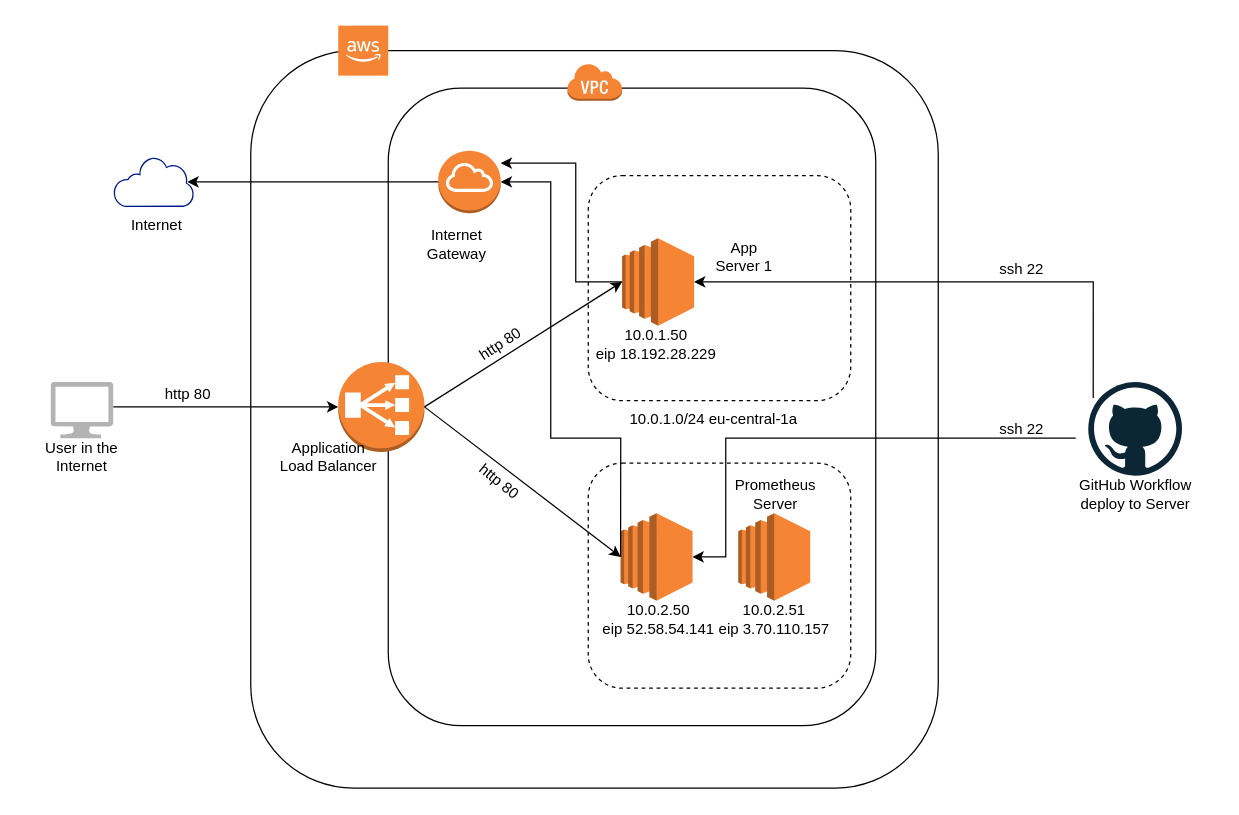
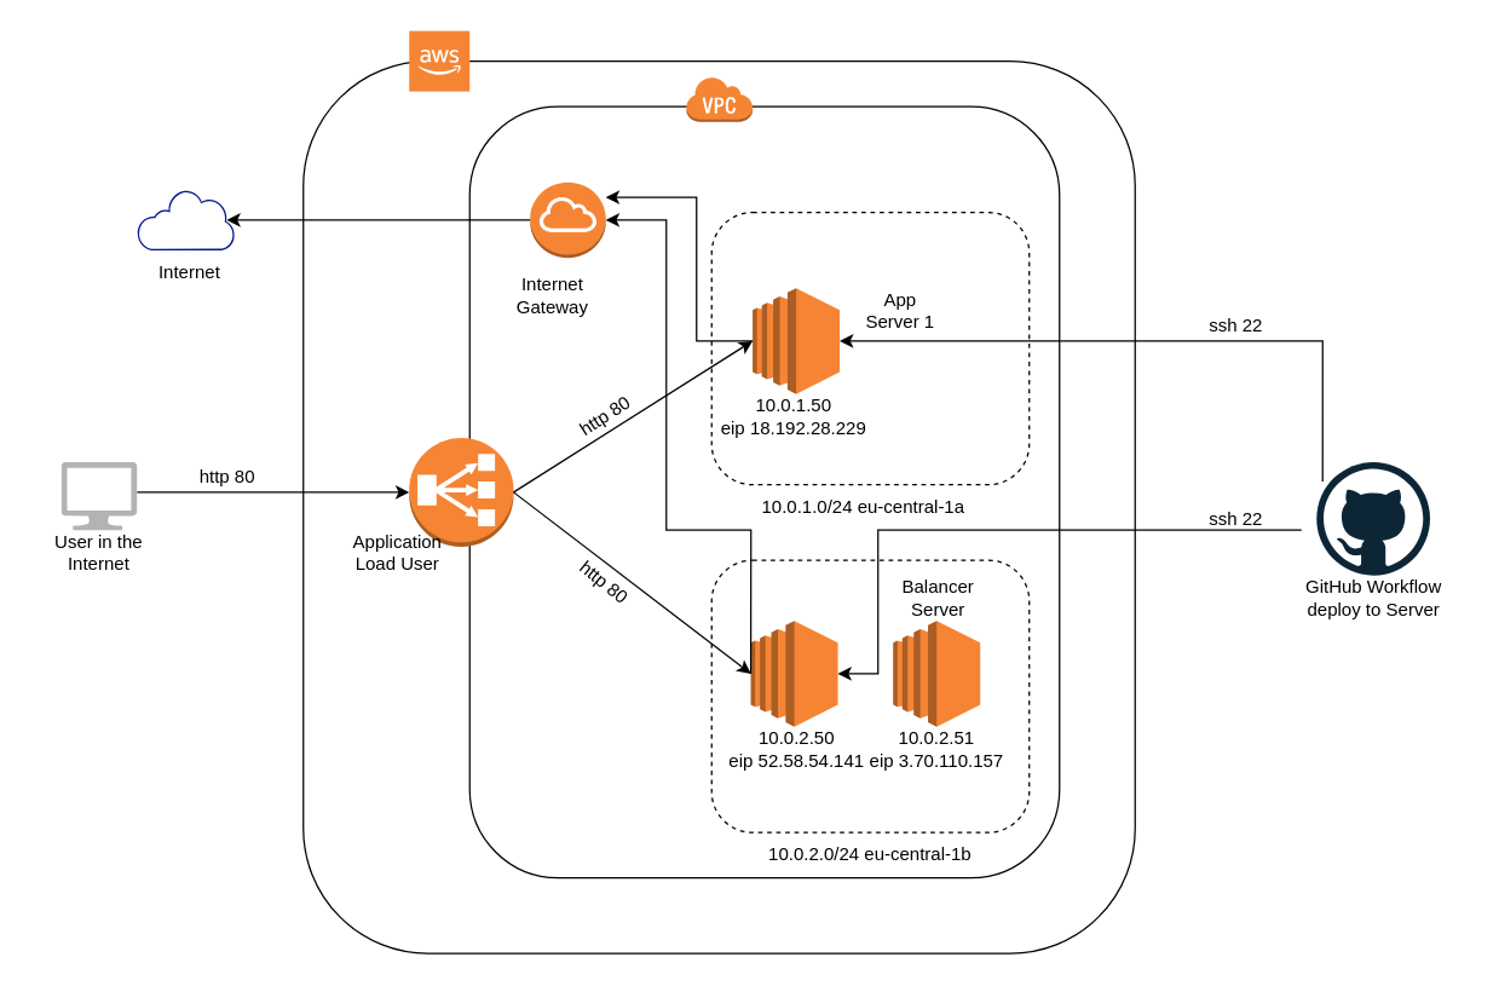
- <mxCell id="27" value="Application Load Balancer" style="text;html=1;strokeColor=none;fillColor=none;align=center;verticalAlign=middle;whiteSpace=wrap;rounded=0;dashed=1;fontColor=default;" vertex="1" parent="1"><mxGeometry x="220" y="350" width="85" height="30" as="geometry" /></mxCell>
+ <mxCell id="27" value="Application Load User" style="text;html=1;strokeColor=none;fillColor=none;align=center;verticalAlign=middle;whiteSpace=wrap;rounded=0;dashed=1;fontColor=default;" vertex="1" parent="1"><mxGeometry x="220" y="350" width="85" height="30" as="geometry" /></mxCell>
- <mxCell id="20" value="Prometheus Server" style="text;html=1;strokeColor=none;fillColor=none;align=center;verticalAlign=middle;whiteSpace=wrap;rounded=0;dashed=1;fontColor=default;" vertex="1" parent="1"><mxGeometry x="590" y="380" width="60" height="30" as="geometry" /></mxCell>
+ <mxCell id="20" value="Balancer Server" style="text;html=1;strokeColor=none;fillColor=none;align=center;verticalAlign=middle;whiteSpace=wrap;rounded=0;dashed=1;fontColor=default;" vertex="1" parent="1"><mxGeometry x="590" y="380" width="60" height="30" as="geometry" /></mxCell>
+ <mxCell id="11" value="10.0.2.0/24 eu-central-1b" style="text;html=1;strokeColor=none;fillColor=none;align=center;verticalAlign=middle;whiteSpace=wrap;rounded=0;fontColor=default;" vertex="1" parent="1"><mxGeometry x="495" y="550" width="160" height="30" as="geometry" /></mxCell>
